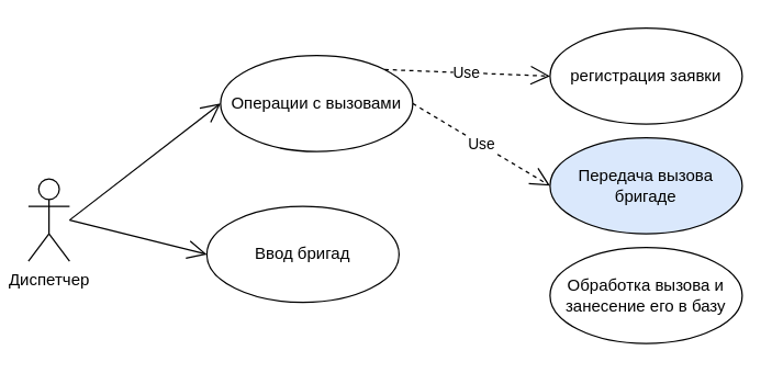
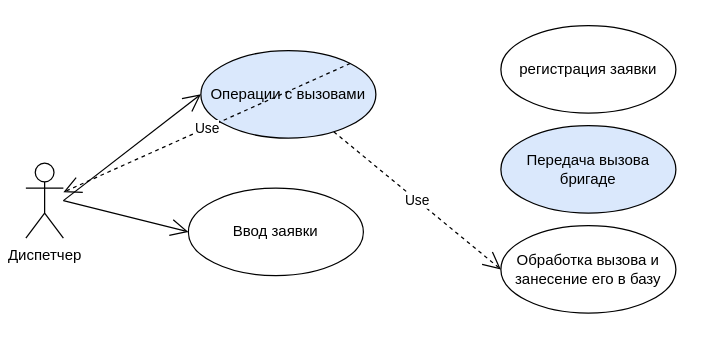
- <mxCell id="9" value="Use" style="endArrow=open;endSize=12;dashed=1;html=1;entryX=0;entryY=0.5;entryDx=0;entryDy=0;exitX=1;exitY=0;exitDx=0;exitDy=0;" parent="1" source="7" target="3" edge="1"><mxGeometry width="160" relative="1" as="geometry"><mxPoint x="310" y="175" as="sourcePoint" /><mxPoint x="410" y="175" as="targetPoint" /></mxGeometry></mxCell>
+ <mxCell id="9" value="Use" style="endArrow=open;endSize=12;dashed=1;html=1;exitX=1;exitY=0;exitDx=0;exitDy=0;" parent="1" source="7" target="2" edge="1"><mxGeometry width="160" relative="1" as="geometry"><mxPoint x="310" y="175" as="sourcePoint" /><mxPoint x="410" y="175" as="targetPoint" /></mxGeometry></mxCell>
- <mxCell id="7" value="Операции с вызовами" style="ellipse;whiteSpace=wrap;html=1;" parent="1" vertex="1"><mxGeometry x="160" y="40" width="140" height="70" as="geometry" /></mxCell>
+ <mxCell id="7" value="Операции с вызовами" style="ellipse;whiteSpace=wrap;html=1;fillColor=#dae8fc;" parent="1" vertex="1"><mxGeometry x="160" y="40" width="140" height="70" as="geometry" /></mxCell>
- <mxCell id="8" value="Use" style="endArrow=open;endSize=12;dashed=1;html=1;entryX=0;entryY=0.5;entryDx=0;entryDy=0;exitX=1;exitY=0.5;exitDx=0;exitDy=0;" parent="1" source="7" target="4" edge="1"><mxGeometry width="160" relative="1" as="geometry"><mxPoint x="290.974" y="198.988" as="sourcePoint" /><mxPoint x="410" y="255" as="targetPoint" /></mxGeometry></mxCell>
+ <mxCell id="6" value="Use" style="endArrow=open;endSize=12;dashed=1;html=1;entryX=0;entryY=0.5;entryDx=0;entryDy=0;" parent="1" source="7" target="5" edge="1"><mxGeometry width="160" relative="1" as="geometry"><mxPoint x="130" y="380" as="sourcePoint" /><mxPoint x="290" y="380" as="targetPoint" /></mxGeometry></mxCell>
- <mxCell id="11" value="Ввод бригад" style="ellipse;whiteSpace=wrap;html=1;" parent="1" vertex="1"><mxGeometry x="150" y="150" width="140" height="70" as="geometry" /></mxCell>
+ <mxCell id="11" value="Ввод заявки" style="ellipse;whiteSpace=wrap;html=1;" parent="1" vertex="1"><mxGeometry x="150" y="150" width="140" height="70" as="geometry" /></mxCell>
